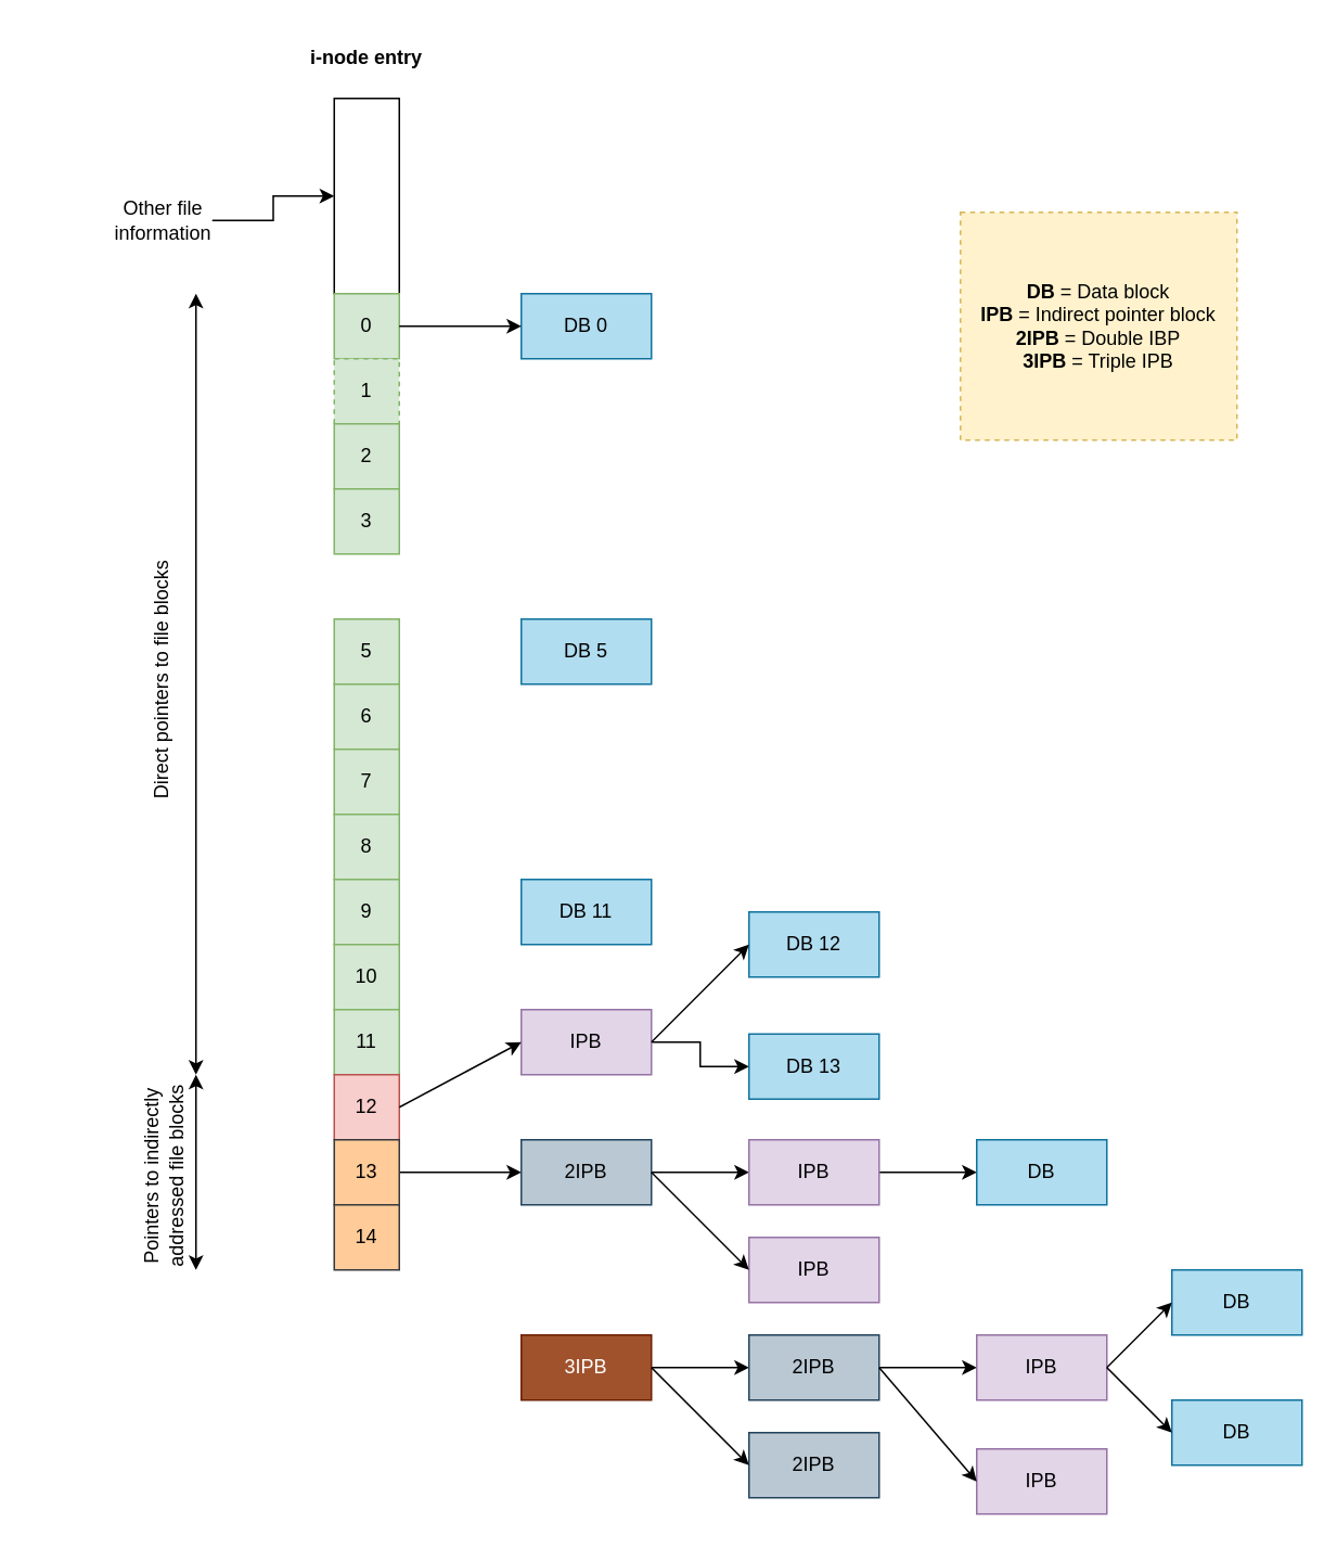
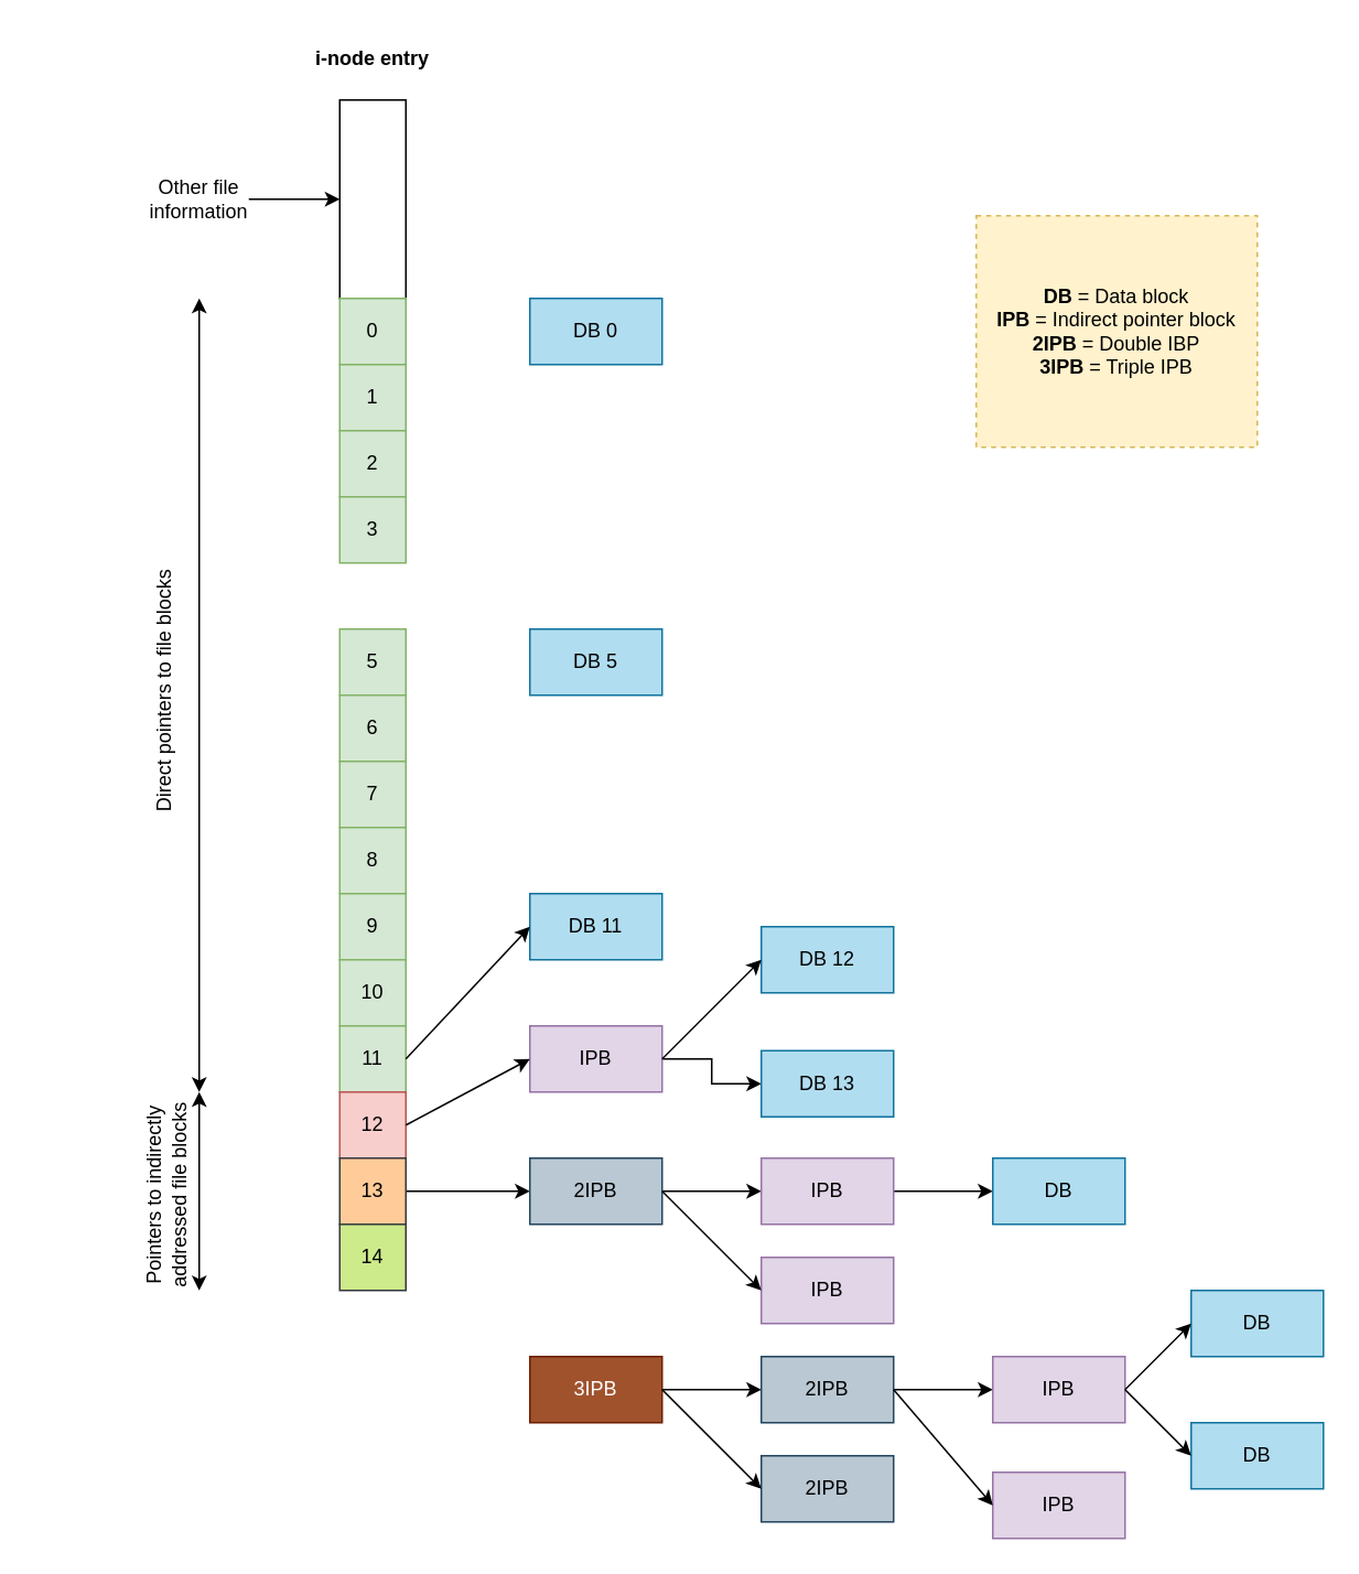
- <mxCell id="5" value="Other file information" style="text;html=1;align=center;verticalAlign=middle;whiteSpace=wrap;rounded=0;" vertex="1" parent="1"><mxGeometry x="70" y="120" width="60" height="30" as="geometry" /></mxCell>
+ <mxCell id="5" value="Other file information" style="text;html=1;align=center;verticalAlign=middle;whiteSpace=wrap;rounded=0;" vertex="1" parent="1"><mxGeometry x="90" y="105" width="60" height="30" as="geometry" /></mxCell>
- <mxCell id="24" value="" style="endArrow=classic;html=1;rounded=0;exitX=1;exitY=0.5;exitDx=0;exitDy=0;entryX=0;entryY=0.5;entryDx=0;entryDy=0;" edge="1" parent="1" source="6" target="21"><mxGeometry width="50" height="50" relative="1" as="geometry"><mxPoint x="440" y="490" as="sourcePoint" /><mxPoint x="490" y="440" as="targetPoint" /></mxGeometry></mxCell>
- <mxCell id="7" value="1" style="rounded=0;whiteSpace=wrap;html=1;fillColor=#d5e8d4;strokeColor=#82b366;dashed=1;" vertex="1" parent="1"><mxGeometry x="205" y="220" width="40" height="40" as="geometry" /></mxCell>
+ <mxCell id="7" value="1" style="rounded=0;whiteSpace=wrap;html=1;fillColor=#d5e8d4;strokeColor=#82b366;" vertex="1" parent="1"><mxGeometry x="205" y="220" width="40" height="40" as="geometry" /></mxCell>
+ <mxCell id="25" value="" style="endArrow=classic;html=1;rounded=0;exitX=1;exitY=0.5;exitDx=0;exitDy=0;entryX=0;entryY=0.5;entryDx=0;entryDy=0;" edge="1" parent="1" source="16" target="23"><mxGeometry width="50" height="50" relative="1" as="geometry"><mxPoint x="440" y="490" as="sourcePoint" /><mxPoint x="490" y="440" as="targetPoint" /></mxGeometry></mxCell>
- <mxCell id="20" value="14" style="rounded=0;whiteSpace=wrap;html=1;fillColor=#ffcc99;strokeColor=#36393d;" vertex="1" parent="1"><mxGeometry x="205" y="740" width="40" height="40" as="geometry" /></mxCell>
+ <mxCell id="20" value="14" style="rounded=0;whiteSpace=wrap;html=1;fillColor=#cdeb8b;strokeColor=#36393d;" vertex="1" parent="1"><mxGeometry x="205" y="740" width="40" height="40" as="geometry" /></mxCell>
